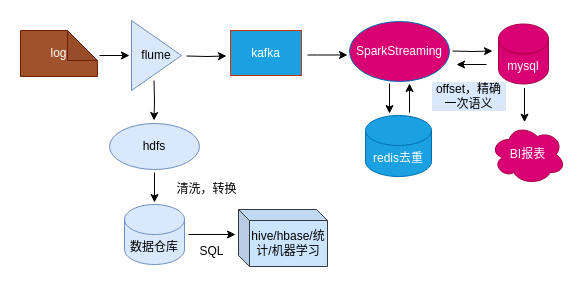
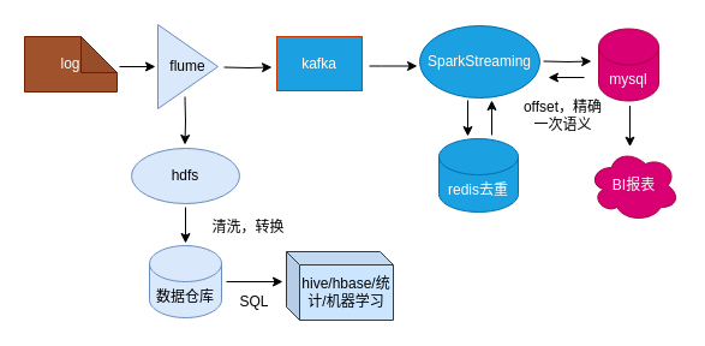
- <mxCell id="11" value="SparkStreaming" style="ellipse;whiteSpace=wrap;html=1;fillColor=#d80073;strokeColor=#006EAF;fontColor=#ffffff;" vertex="1" parent="1"><mxGeometry x="349" y="21" width="100" height="60" as="geometry" /></mxCell>
+ <mxCell id="11" value="SparkStreaming" style="ellipse;whiteSpace=wrap;html=1;fillColor=#1ba1e2;strokeColor=#006EAF;fontColor=#ffffff;" vertex="1" parent="1"><mxGeometry x="349" y="21" width="100" height="60" as="geometry" /></mxCell>
- <mxCell id="22" value="offset，精确一次语义" style="rounded=0;whiteSpace=wrap;html=1;fillColor=#dae8fc;strokeColor=#FFFFFF;" vertex="1" parent="1"><mxGeometry x="431" y="81" width="75" height="30" as="geometry" /></mxCell>
+ <mxCell id="22" value="offset，精确一次语义" style="rounded=0;whiteSpace=wrap;html=1;fillColor=#FFFFFF;strokeColor=#FFFFFF;" vertex="1" parent="1"><mxGeometry x="431" y="81" width="75" height="30" as="geometry" /></mxCell>
